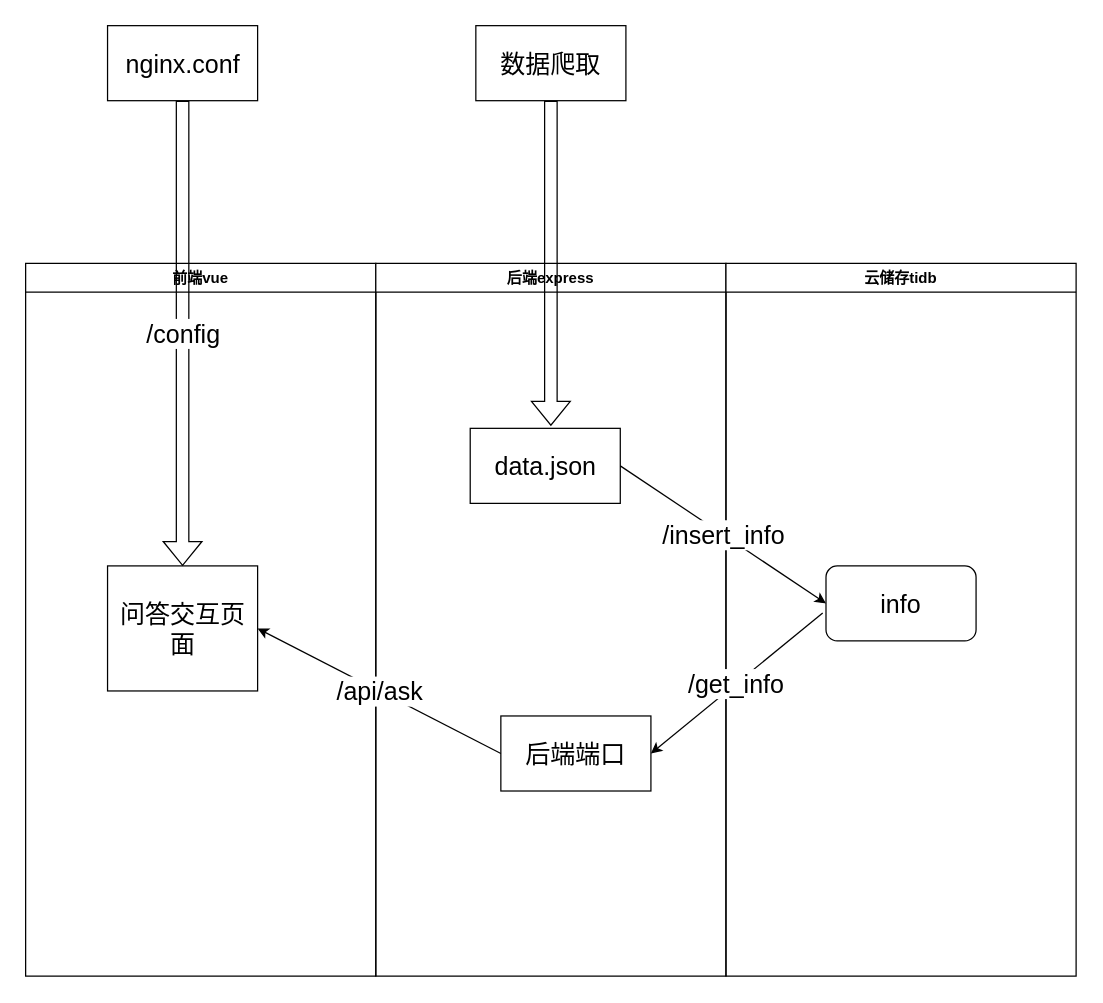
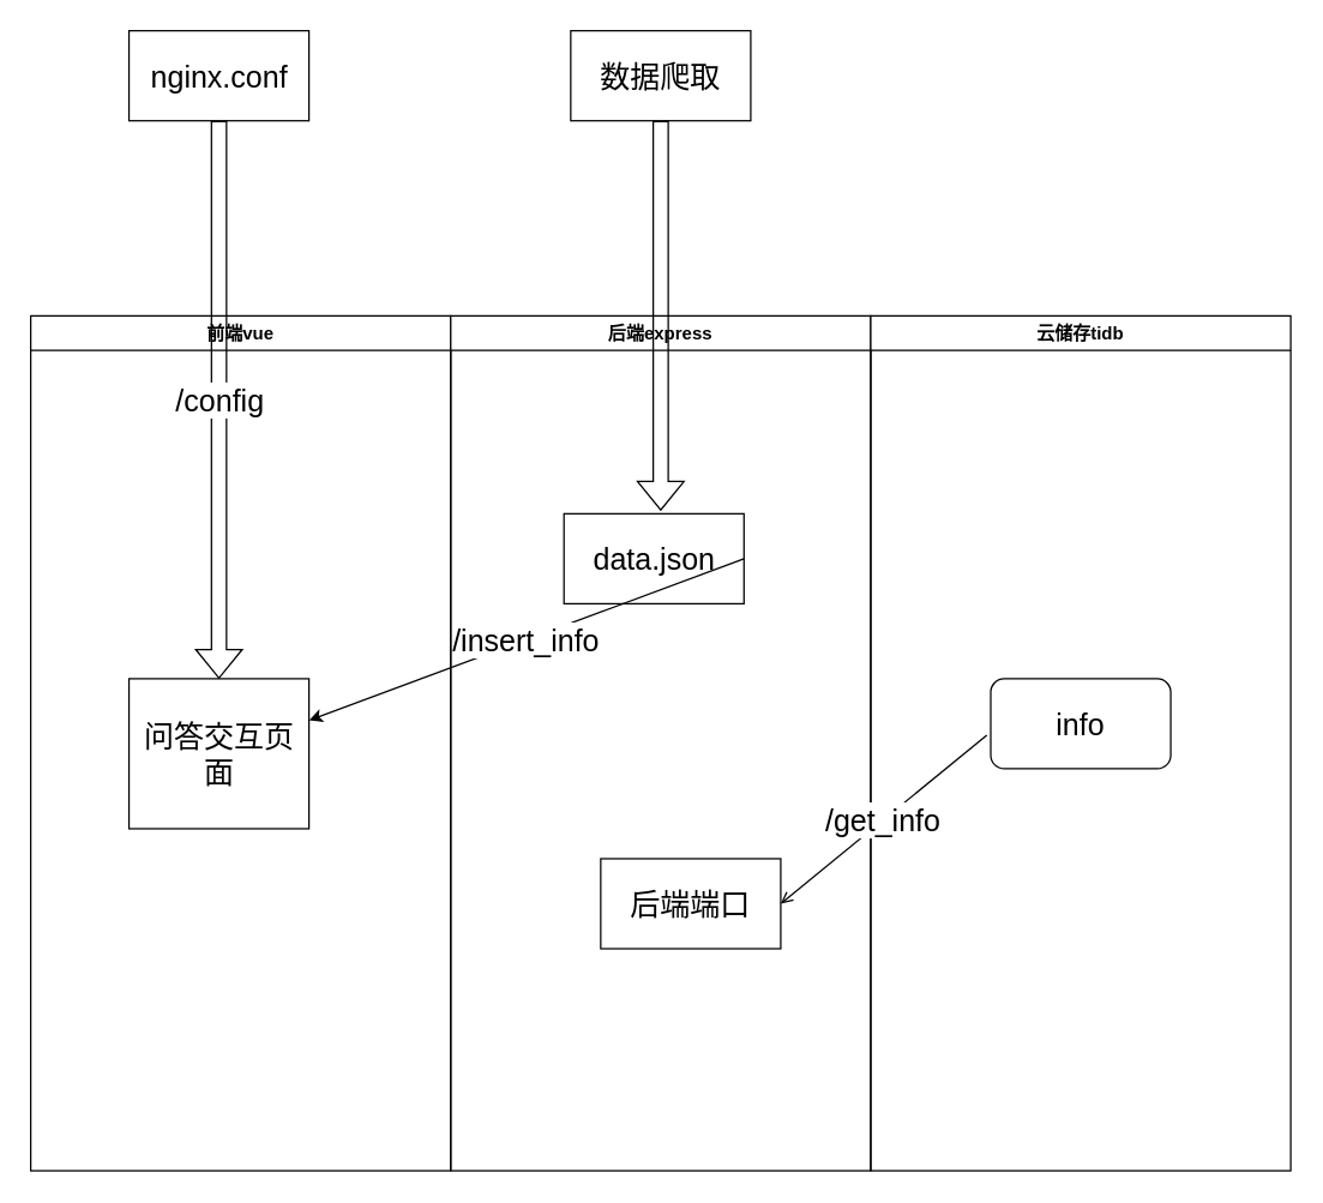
- <mxCell id="15" value="/insert_info" style="endArrow=classic;html=1;rounded=0;exitX=1;exitY=0.5;exitDx=0;exitDy=0;entryX=0;entryY=0.5;entryDx=0;entryDy=0;fontSize=20;" edge="1" parent="1" source="5" target="8"><mxGeometry width="50" height="50" relative="1" as="geometry"><mxPoint x="385" y="590" as="sourcePoint" /><mxPoint x="435" y="540" as="targetPoint" /></mxGeometry></mxCell>
+ <mxCell id="15" value="/insert_info" style="endArrow=classic;html=1;rounded=0;exitX=1;exitY=0.5;exitDx=0;exitDy=0;fontSize=20;" edge="1" parent="1" source="5" target="3"><mxGeometry width="50" height="50" relative="1" as="geometry"><mxPoint x="385" y="590" as="sourcePoint" /><mxPoint x="435" y="540" as="targetPoint" /></mxGeometry></mxCell>
- <mxCell id="11" value="/api/ask" style="endArrow=classic;html=1;rounded=0;entryX=1;entryY=0.5;entryDx=0;entryDy=0;exitX=0;exitY=0.5;exitDx=0;exitDy=0;fontSize=20;" edge="1" parent="1" source="6" target="3"><mxGeometry width="50" height="50" relative="1" as="geometry"><mxPoint x="385" y="690" as="sourcePoint" /><mxPoint x="435" y="640" as="targetPoint" /></mxGeometry></mxCell>
- <mxCell id="12" value="/get_info" style="endArrow=classic;html=1;rounded=0;entryX=1;entryY=0.5;entryDx=0;entryDy=0;fontSize=20;exitX=-0.022;exitY=0.628;exitDx=0;exitDy=0;exitPerimeter=0;" edge="1" parent="1" source="8" target="6"><mxGeometry width="50" height="50" relative="1" as="geometry"><mxPoint x="385" y="690" as="sourcePoint" /><mxPoint x="435" y="640" as="targetPoint" /><mxPoint as="offset" /></mxGeometry></mxCell>
+ <mxCell id="12" value="/get_info" style="endArrow=open;html=1;rounded=0;entryX=1;entryY=0.5;entryDx=0;entryDy=0;fontSize=20;exitX=-0.022;exitY=0.628;exitDx=0;exitDy=0;exitPerimeter=0;" edge="1" parent="1" source="8" target="6"><mxGeometry width="50" height="50" relative="1" as="geometry"><mxPoint x="385" y="690" as="sourcePoint" /><mxPoint x="435" y="640" as="targetPoint" /><mxPoint as="offset" /></mxGeometry></mxCell>
